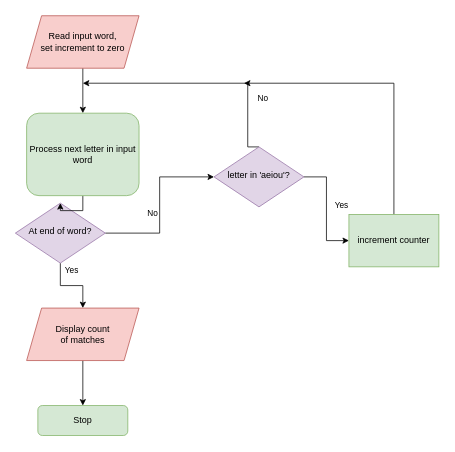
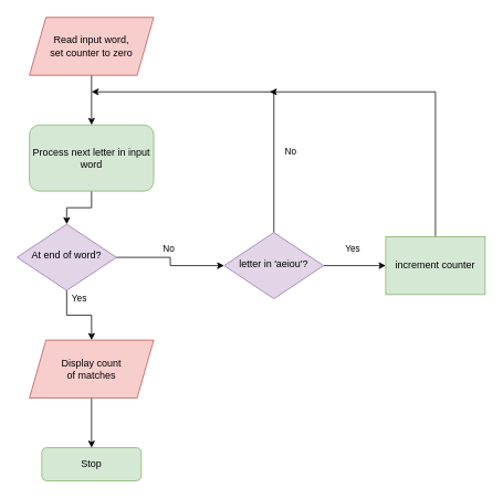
- <mxCell id="7" value="Read input word, &lt;br&gt;set increment to zero" style="shape=parallelogram;perimeter=parallelogramPerimeter;whiteSpace=wrap;html=1;fixedSize=1;fillColor=#f8cecc;strokeColor=#b85450;" vertex="1" parent="1"><mxGeometry x="35" y="20" width="150" height="70" as="geometry" /></mxCell>
+ <mxCell id="7" value="Read input word, &lt;br&gt;set counter to zero" style="shape=parallelogram;perimeter=parallelogramPerimeter;whiteSpace=wrap;html=1;fixedSize=1;fillColor=#f8cecc;strokeColor=#b85450;" vertex="1" parent="1"><mxGeometry x="35" y="20" width="150" height="70" as="geometry" /></mxCell>
- <mxCell id="9" value="Process next letter in input word" style="rounded=1;whiteSpace=wrap;html=1;fontSize=12;glass=0;strokeWidth=1;shadow=0;fillColor=#d5e8d4;strokeColor=#82b366;" vertex="1" parent="1"><mxGeometry x="35" y="150" width="150" height="110" as="geometry" /></mxCell>
+ <mxCell id="9" value="Process next letter in input word" style="rounded=1;whiteSpace=wrap;html=1;fontSize=12;glass=0;strokeWidth=1;shadow=0;fillColor=#d5e8d4;strokeColor=#82b366;" vertex="1" parent="1"><mxGeometry x="35" y="150" width="150" height="80" as="geometry" /></mxCell>
- <mxCell id="16" value="letter in 'aeiou'?" style="rhombus;whiteSpace=wrap;html=1;shadow=0;fontFamily=Helvetica;fontSize=12;align=center;strokeWidth=1;spacing=6;spacingTop=-4;fillColor=#e1d5e7;strokeColor=#9673a6;" vertex="1" parent="1"><mxGeometry x="285" y="195" width="120" height="80" as="geometry" /></mxCell>
+ <mxCell id="16" value="letter in 'aeiou'?" style="rhombus;whiteSpace=wrap;html=1;shadow=0;fontFamily=Helvetica;fontSize=12;align=center;strokeWidth=1;spacing=6;spacingTop=-4;fillColor=#e1d5e7;strokeColor=#9673a6;" vertex="1" parent="1"><mxGeometry x="270" y="280" width="120" height="80" as="geometry" /></mxCell>
